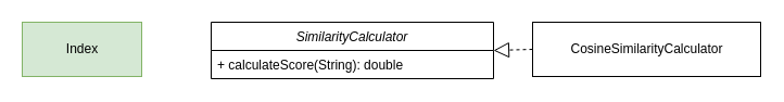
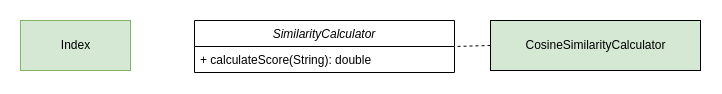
- <mxCell id="3" value="" style="endArrow=block;dashed=1;endFill=0;endSize=12;html=1;exitX=0;exitY=0.5;exitDx=0;exitDy=0;entryX=1;entryY=0.5;entryDx=0;entryDy=0;" edge="1" parent="1" source="2" target="5"><mxGeometry width="160" relative="1" as="geometry"><mxPoint x="370" y="89" as="sourcePoint" /><mxPoint x="530" y="89" as="targetPoint" /></mxGeometry></mxCell>
+ <mxCell id="3" value="" style="endArrow=none;dashed=1;endFill=0;endSize=12;html=1;exitX=0;exitY=0.5;exitDx=0;exitDy=0;entryX=1;entryY=0.5;entryDx=0;entryDy=0;" edge="1" parent="1" source="2" target="5"><mxGeometry width="160" relative="1" as="geometry"><mxPoint x="370" y="89" as="sourcePoint" /><mxPoint x="530" y="89" as="targetPoint" /></mxGeometry></mxCell>
- <mxCell id="2" value="CosineSimilarityCalculator" style="html=1;" vertex="1" parent="1"><mxGeometry x="490" y="20" width="210" height="50" as="geometry" /></mxCell>
+ <mxCell id="2" value="CosineSimilarityCalculator" style="html=1;fillColor=#d5e8d4;" vertex="1" parent="1"><mxGeometry x="490" y="20" width="210" height="50" as="geometry" /></mxCell>
